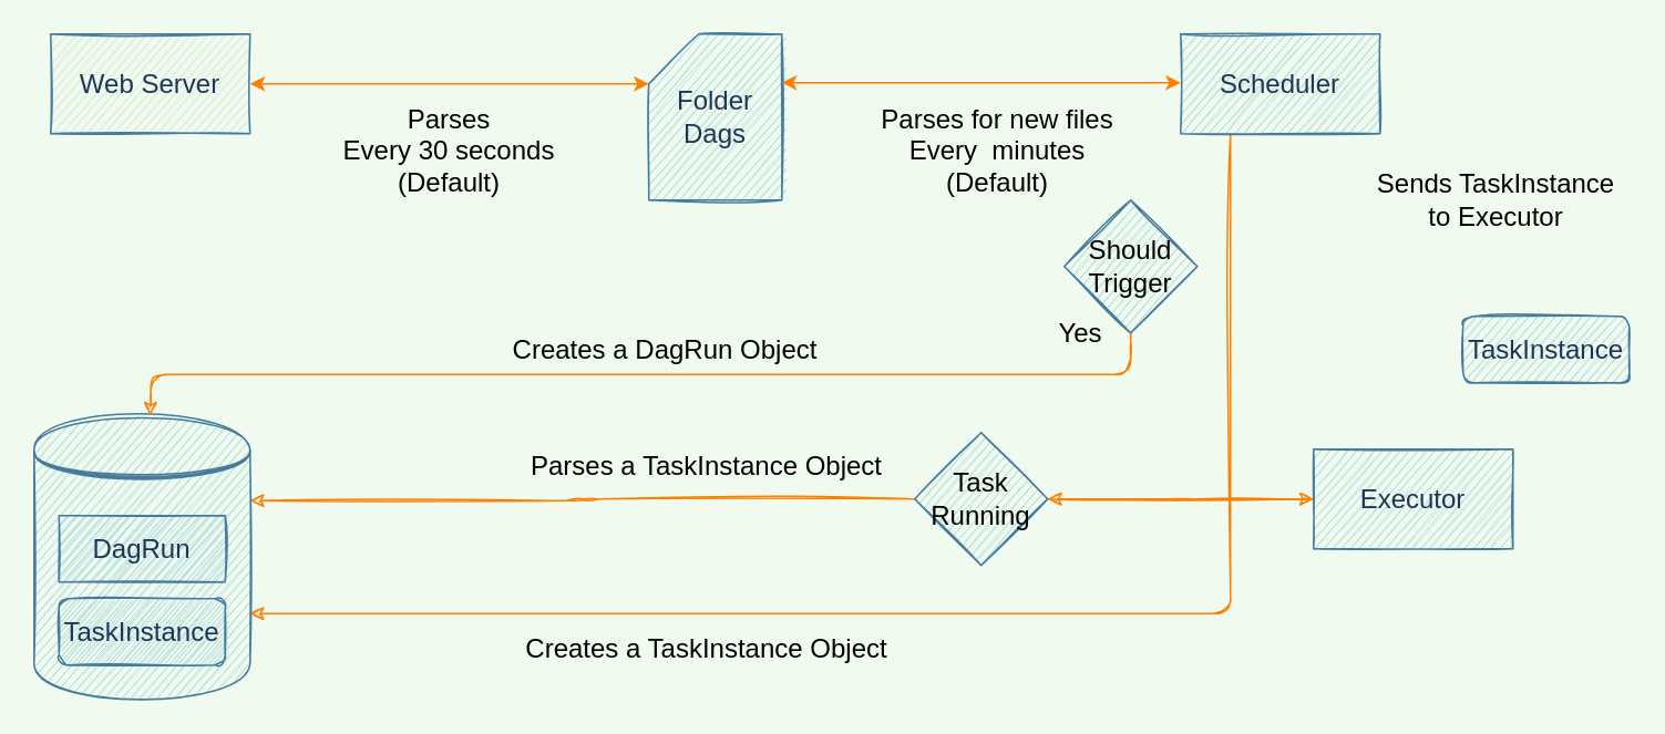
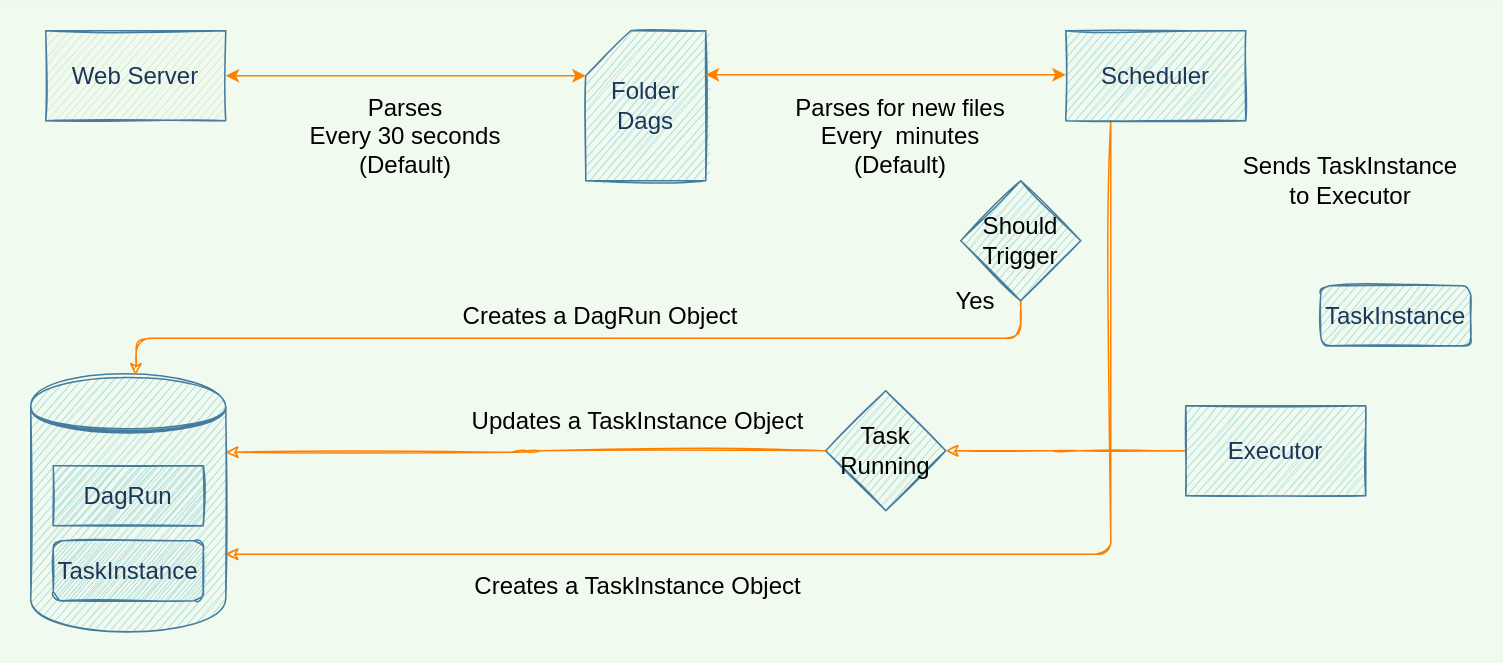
- <mxCell id="25" value="Parses a TaskInstance Object" style="text;html=1;strokeColor=none;fillColor=none;align=center;verticalAlign=middle;whiteSpace=wrap;rounded=0;sketch=1;fontSize=16;fontColor=#000000;" vertex="1" parent="1"><mxGeometry x="310" y="270" width="230" height="20" as="geometry" /></mxCell>
+ <mxCell id="25" value="Updates a TaskInstance Object" style="text;html=1;strokeColor=none;fillColor=none;align=center;verticalAlign=middle;whiteSpace=wrap;rounded=0;sketch=1;fontSize=16;fontColor=#000000;" vertex="1" parent="1"><mxGeometry x="310" y="270" width="230" height="20" as="geometry" /></mxCell>
- <mxCell id="21" value="" style="edgeStyle=orthogonalEdgeStyle;curved=0;rounded=1;sketch=1;orthogonalLoop=1;jettySize=auto;html=1;strokeColor=#FF8000;fillColor=#A8DADC;fontSize=16;fontColor=#1D3557;" edge="1" parent="1" source="23" target="8"><mxGeometry relative="1" as="geometry" /></mxCell>
